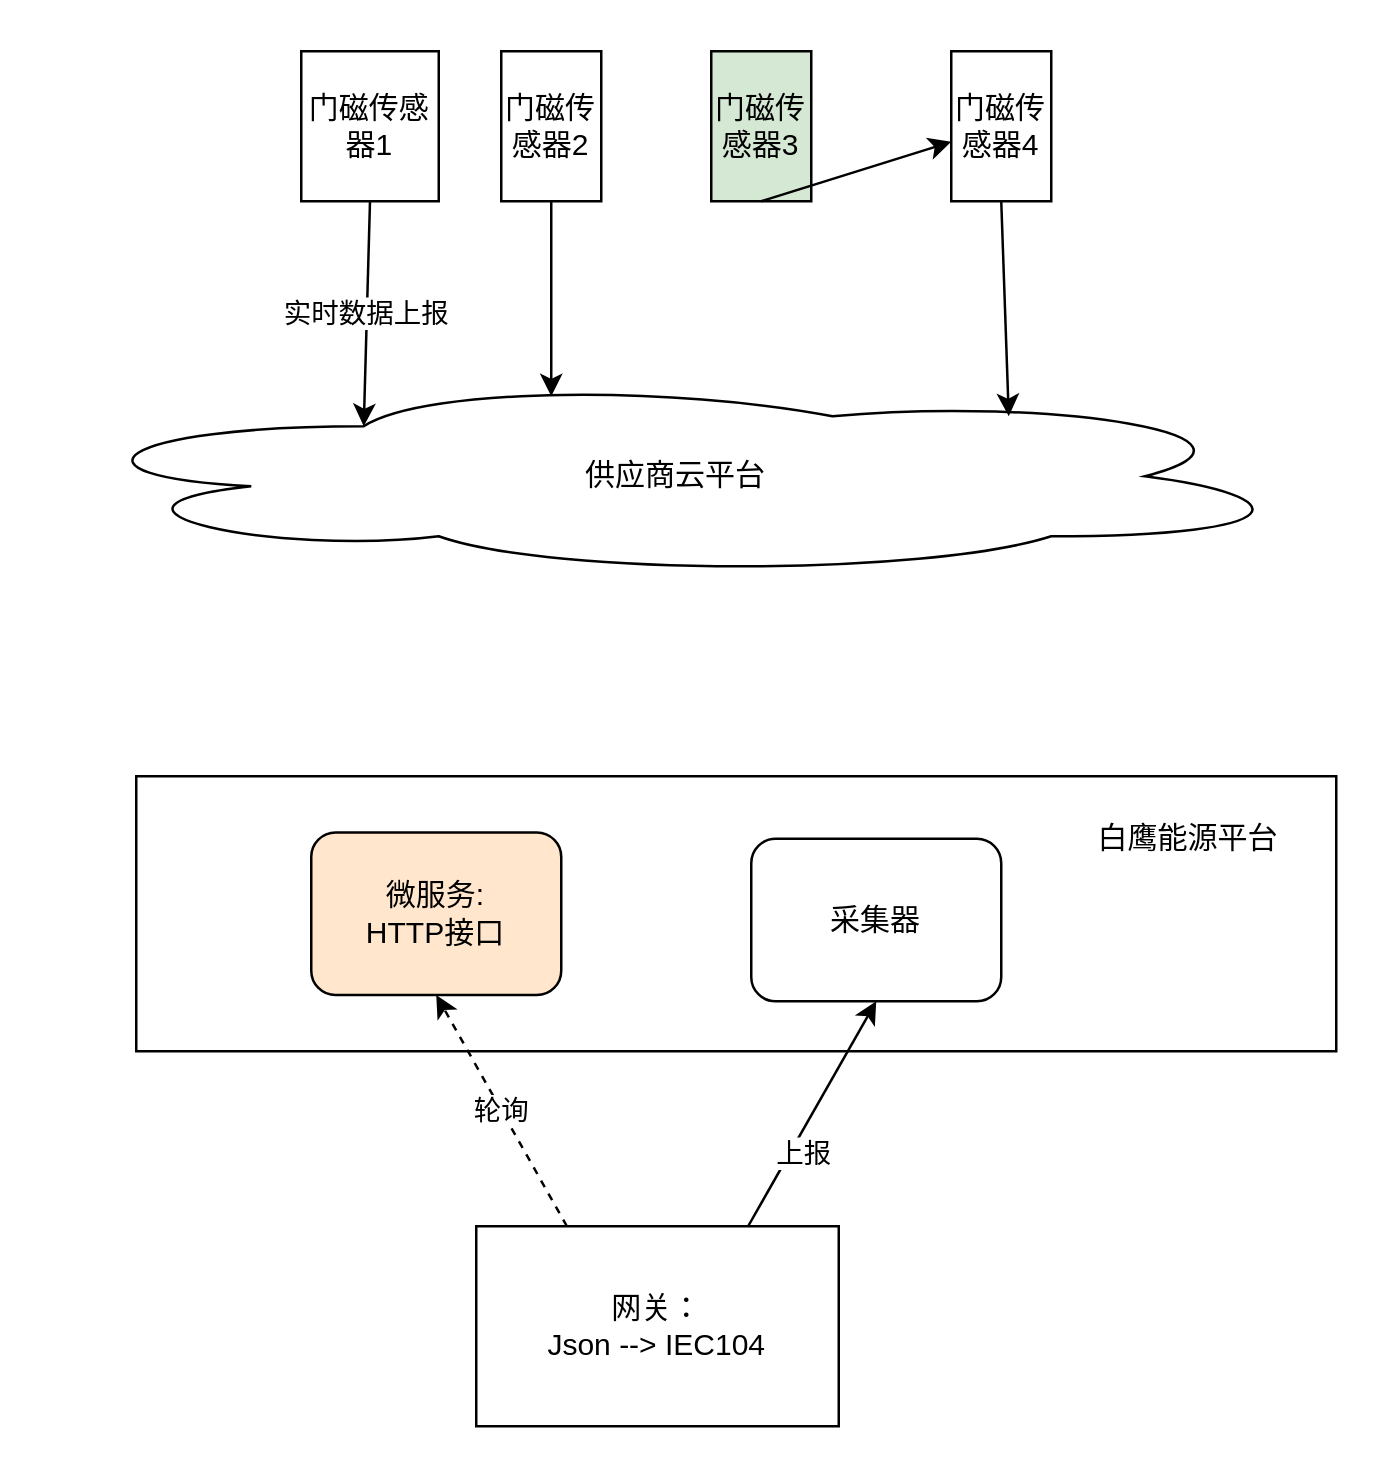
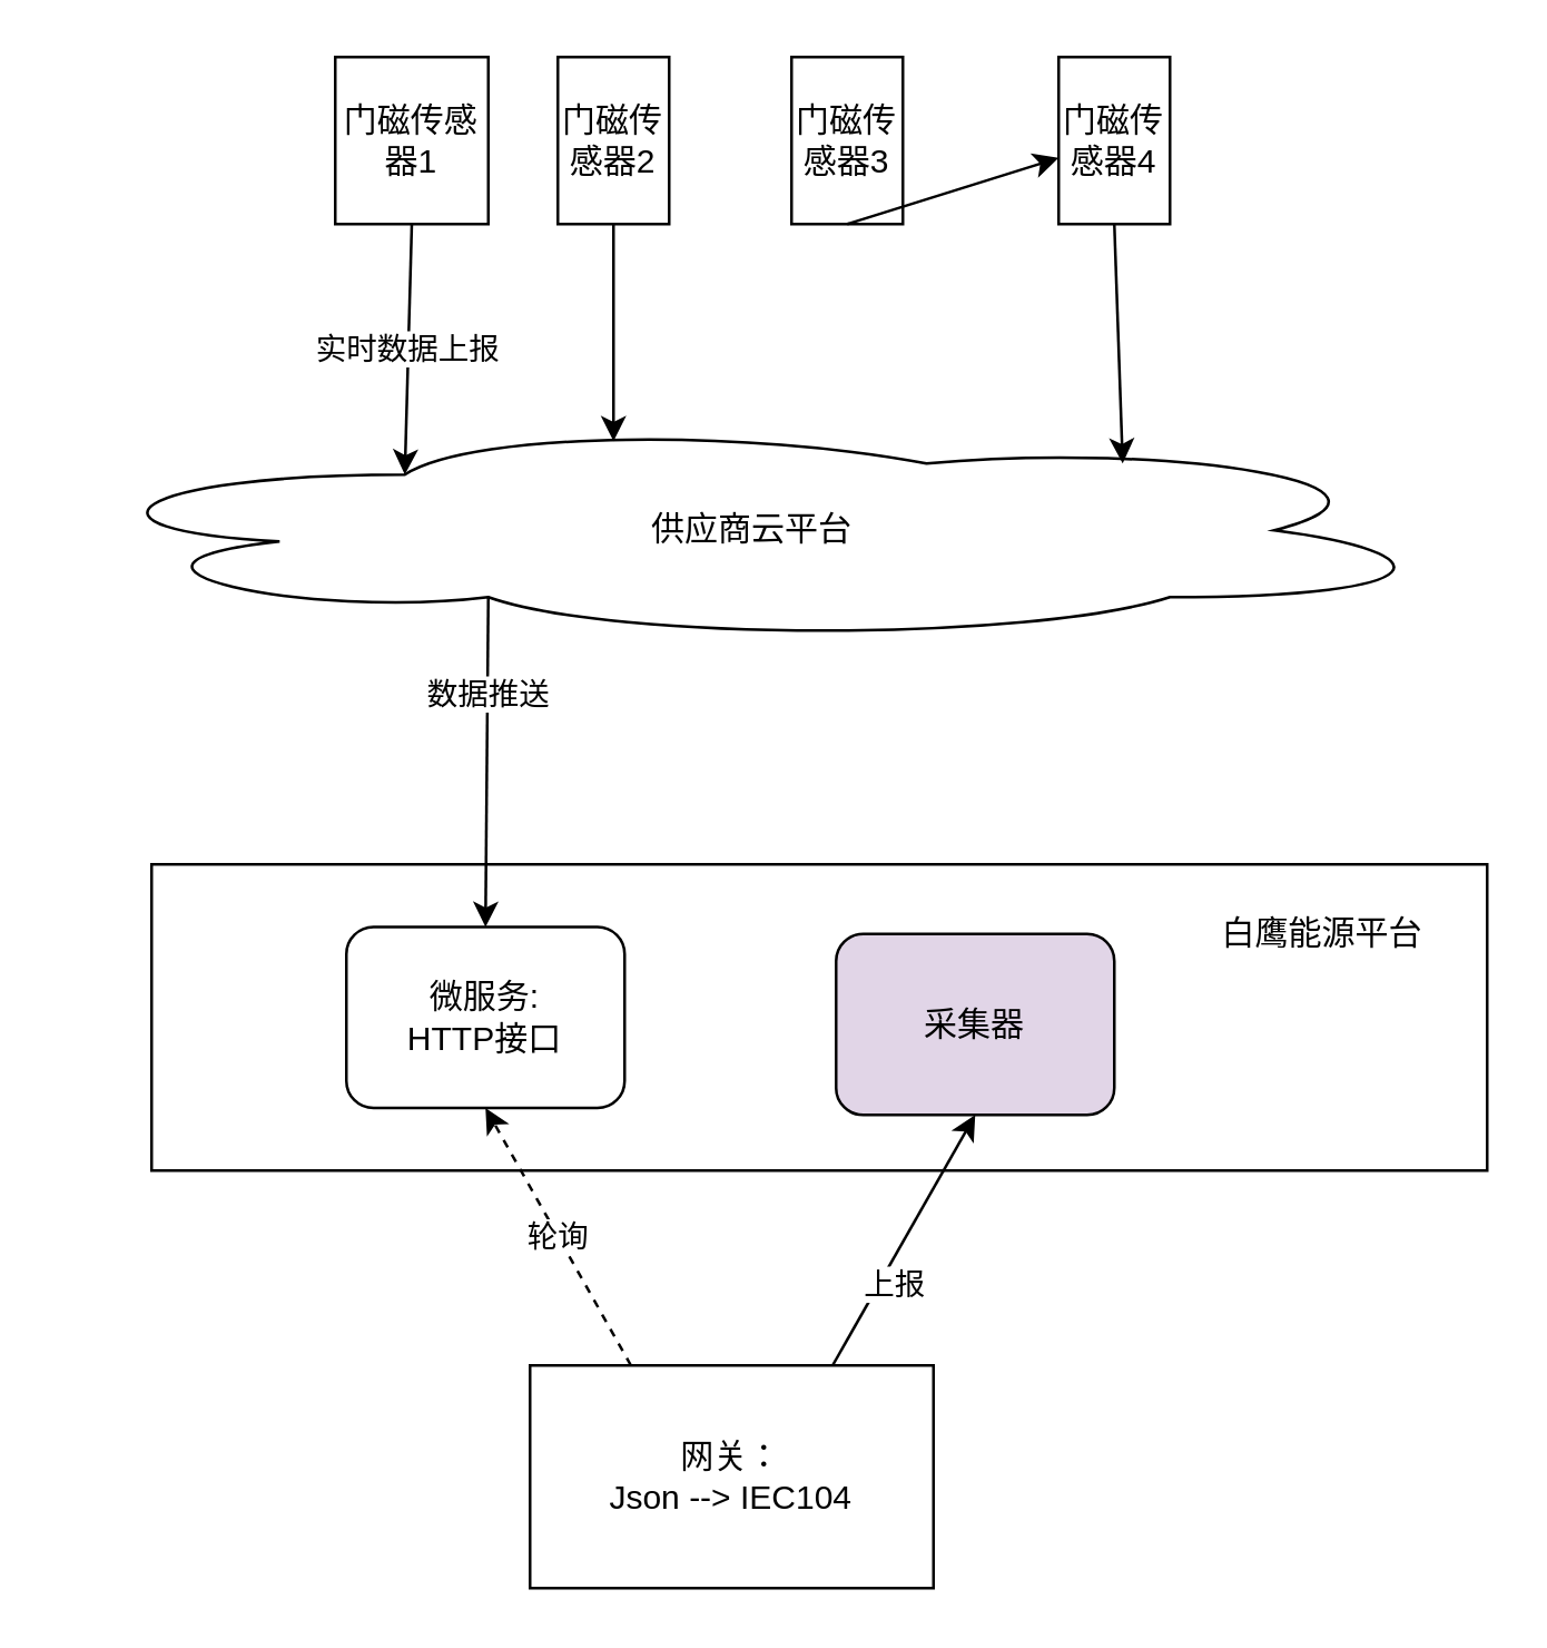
- <mxCell id="6" value="&lt;span&gt;门磁传感器3&lt;/span&gt;" style="rounded=0;whiteSpace=wrap;html=1;fillColor=#d5e8d4;" vertex="1" parent="1"><mxGeometry x="284" y="20" width="40" height="60" as="geometry" /></mxCell>
+ <mxCell id="6" value="&lt;span&gt;门磁传感器3&lt;/span&gt;" style="rounded=0;whiteSpace=wrap;html=1;" vertex="1" parent="1"><mxGeometry x="284" y="20" width="40" height="60" as="geometry" /></mxCell>
+ <mxCell id="14" value="" style="endArrow=classic;html=1;rounded=0;entryX=0.5;entryY=0;entryDx=0;entryDy=0;exitX=0.31;exitY=0.8;exitDx=0;exitDy=0;exitPerimeter=0;" edge="1" parent="1" source="5" target="13"><mxGeometry width="50" height="50" relative="1" as="geometry"><mxPoint x="140" y="90" as="sourcePoint" /><mxPoint x="155" y="180" as="targetPoint" /></mxGeometry></mxCell>
+ <mxCell id="15" value="数据推送" style="edgeLabel;html=1;align=center;verticalAlign=middle;resizable=0;points=[];" vertex="1" connectable="0" parent="14"><mxGeometry x="-0.402" y="-1" relative="1" as="geometry"><mxPoint x="1" as="offset" /></mxGeometry></mxCell>
- <mxCell id="13" value="微服务:&lt;br&gt;HTTP接口" style="rounded=1;whiteSpace=wrap;html=1;fillColor=#ffe6cc;" vertex="1" parent="1"><mxGeometry x="124" y="332.5" width="100" height="65" as="geometry" /></mxCell>
+ <mxCell id="13" value="微服务:&lt;br&gt;HTTP接口" style="rounded=1;whiteSpace=wrap;html=1;" vertex="1" parent="1"><mxGeometry x="124" y="332.5" width="100" height="65" as="geometry" /></mxCell>
- <mxCell id="17" value="采集器" style="rounded=1;whiteSpace=wrap;html=1;" vertex="1" parent="1"><mxGeometry x="300" y="335" width="100" height="65" as="geometry" /></mxCell>
+ <mxCell id="17" value="采集器" style="rounded=1;whiteSpace=wrap;html=1;fillColor=#e1d5e7;" vertex="1" parent="1"><mxGeometry x="300" y="335" width="100" height="65" as="geometry" /></mxCell>
